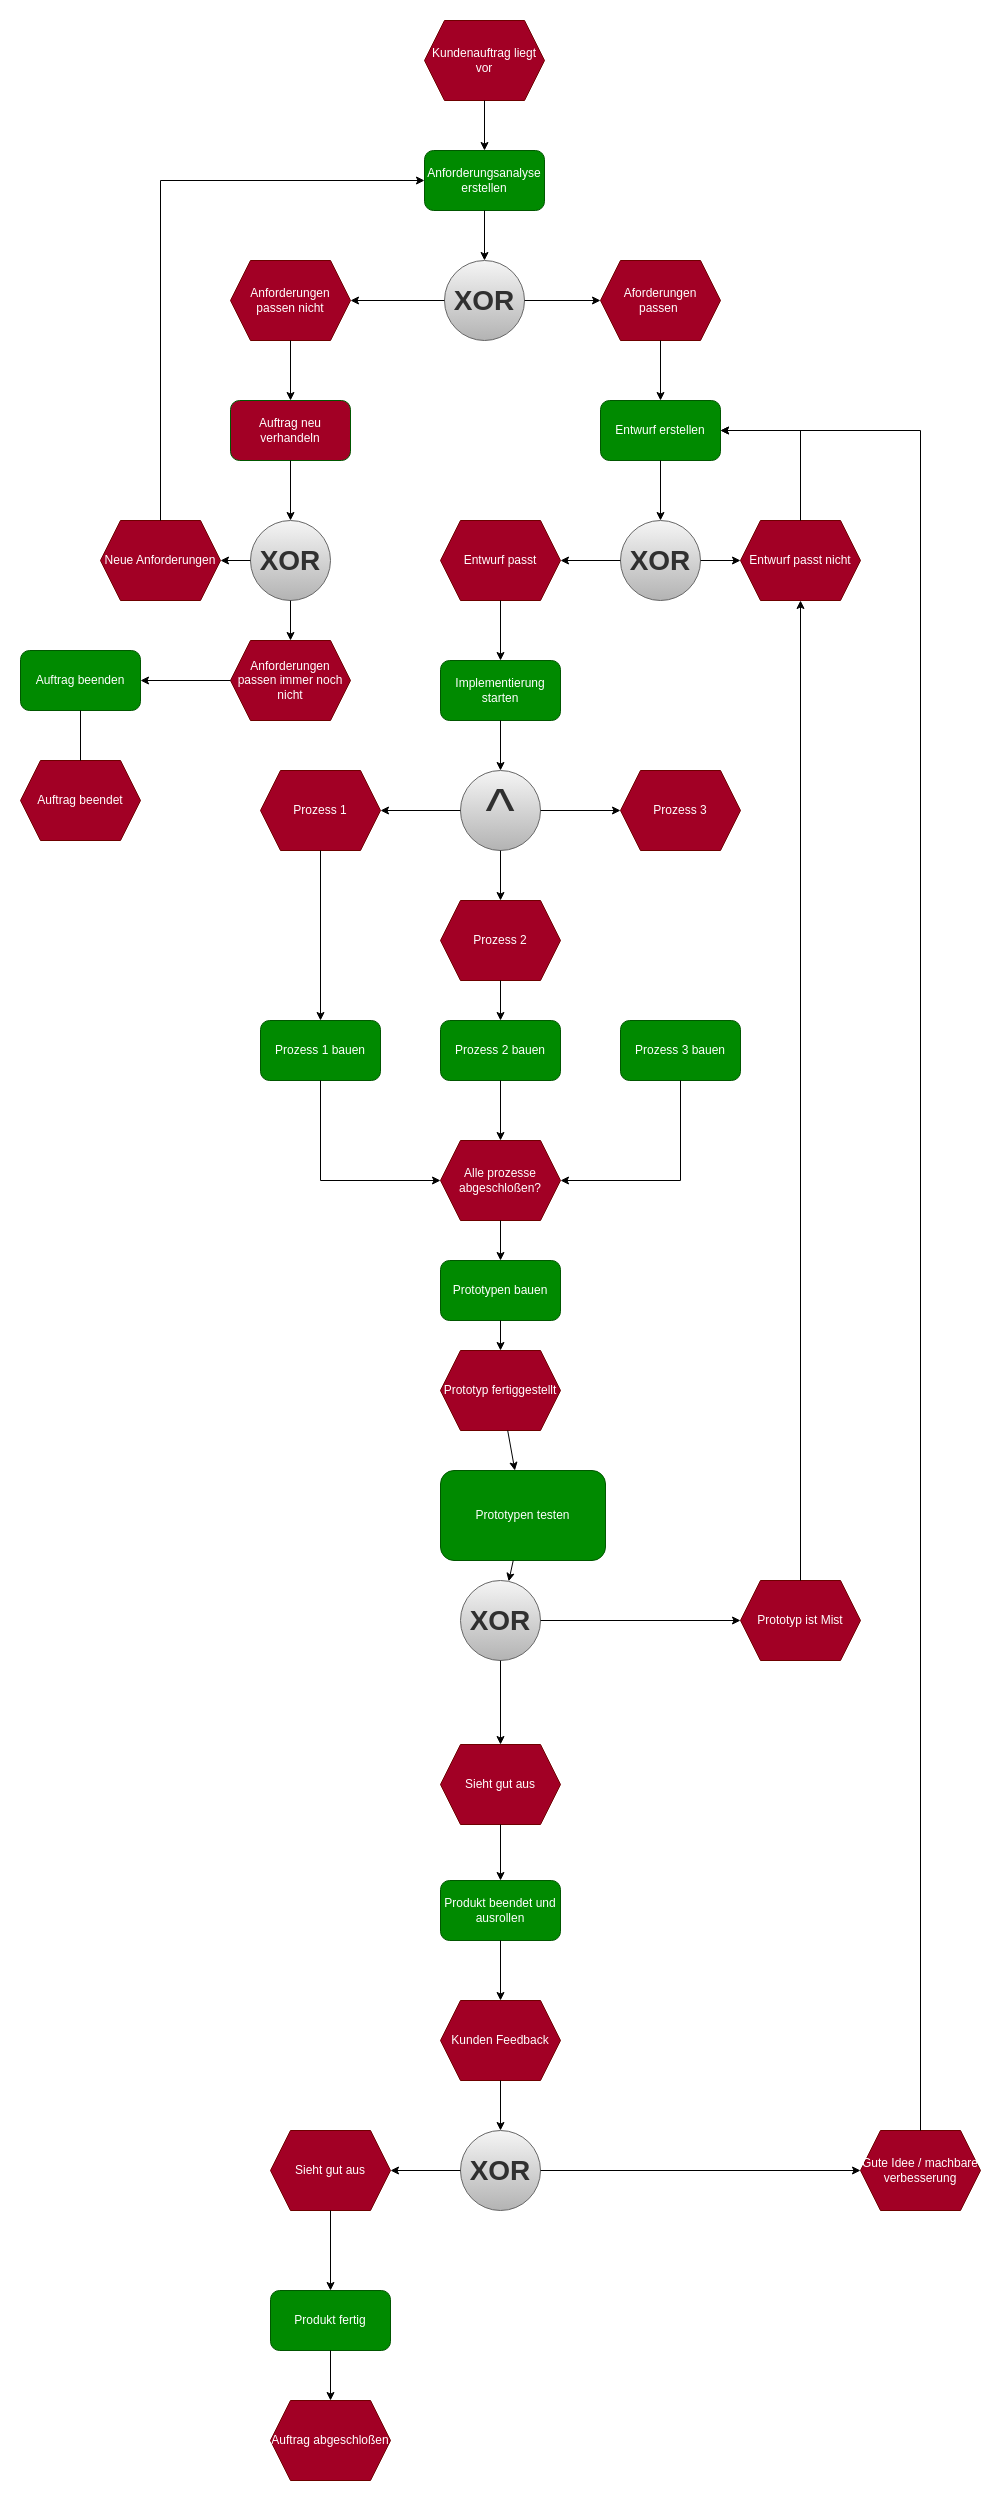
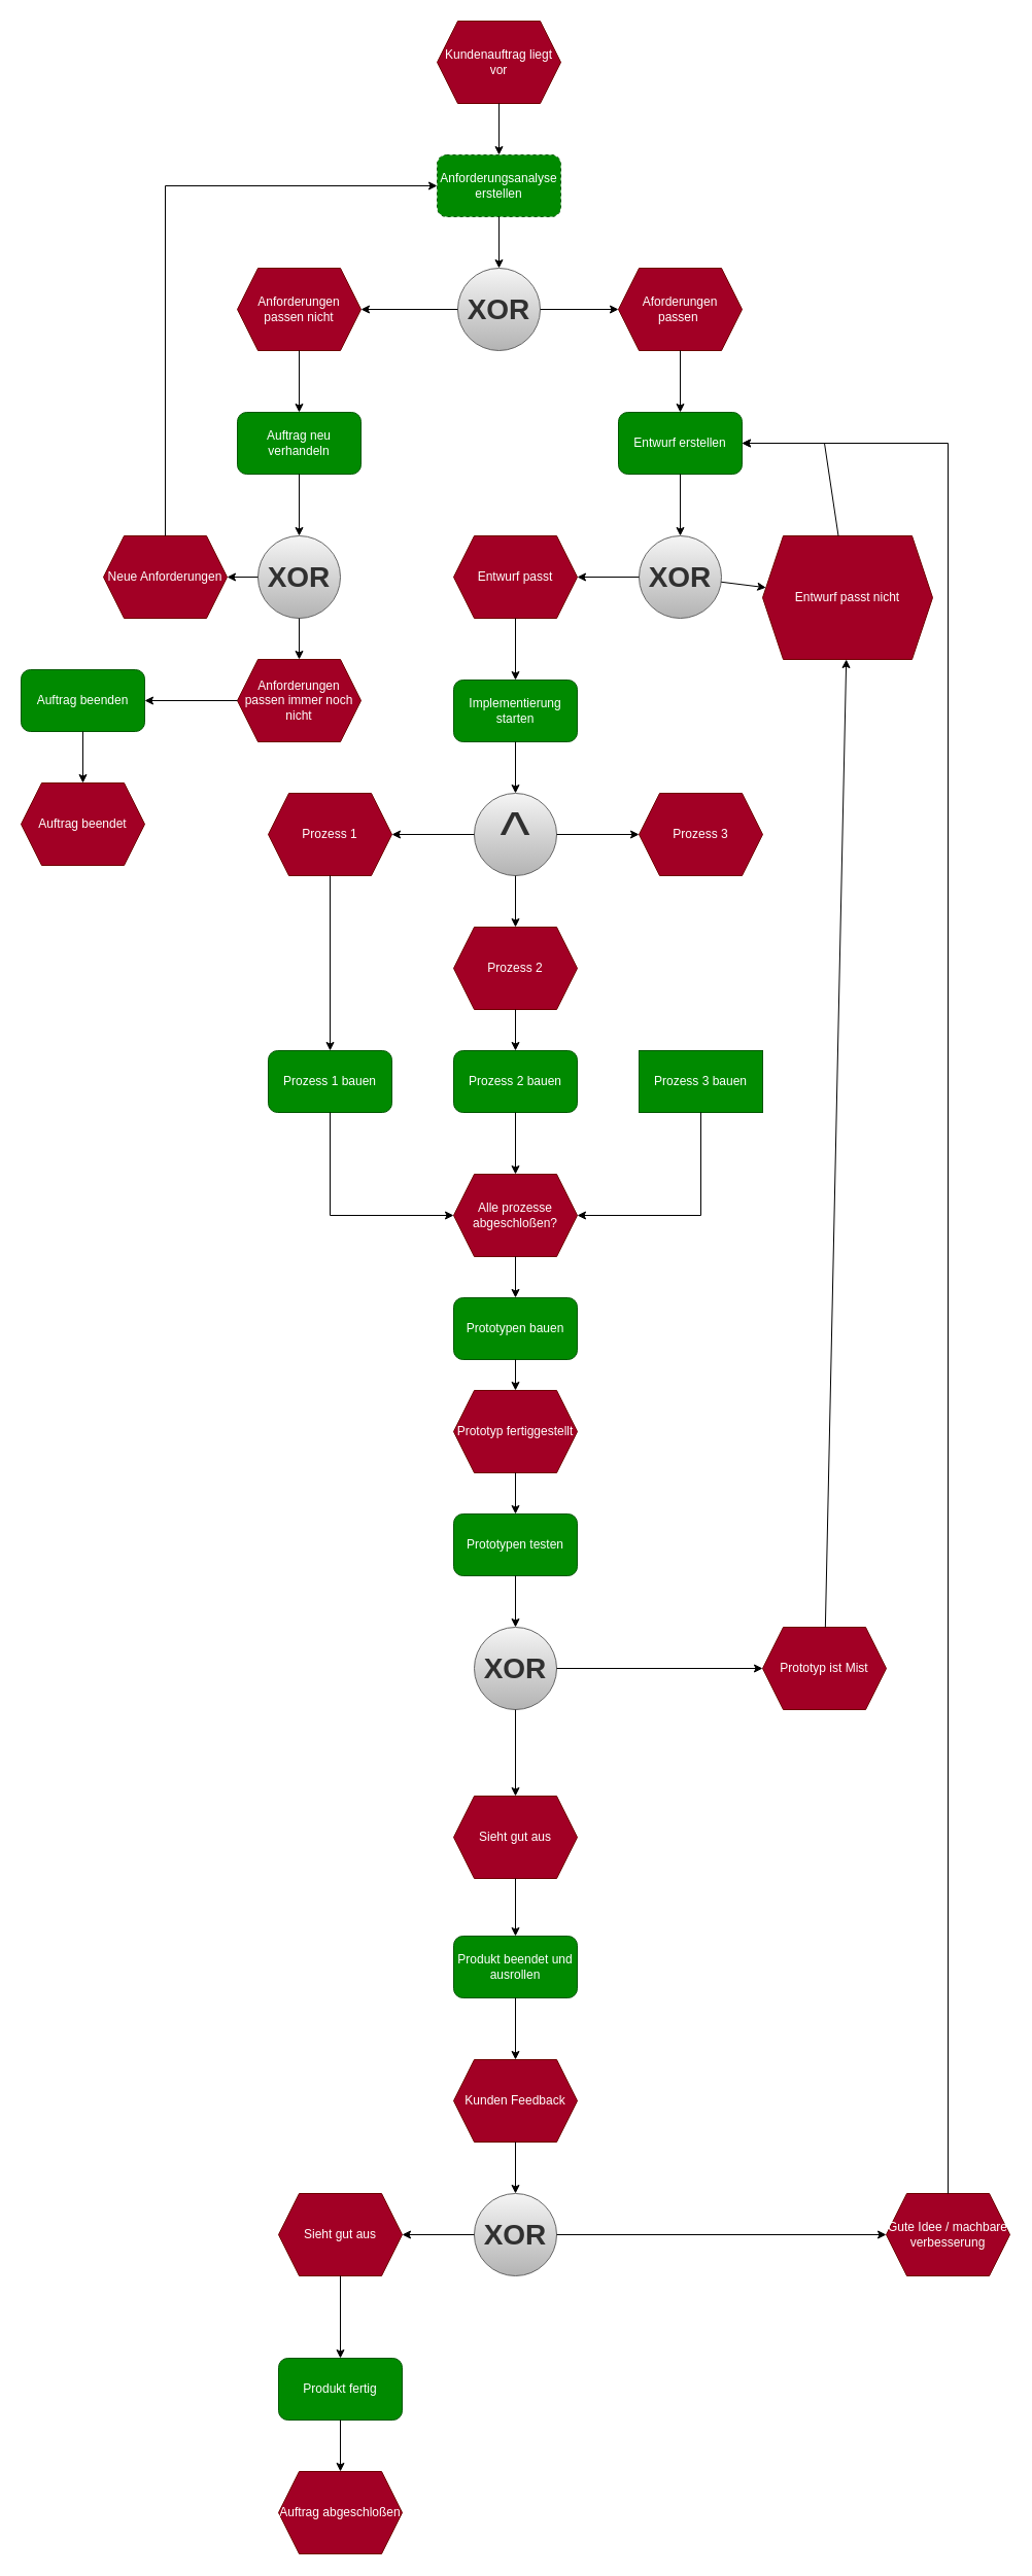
- <mxCell id="3" value="Anforderungsanalyse erstellen" style="rounded=1;whiteSpace=wrap;html=1;fillColor=#008a00;fontColor=#ffffff;strokeColor=#005700;" vertex="1" parent="1"><mxGeometry x="424" y="150" width="120" height="60" as="geometry" /></mxCell>
+ <mxCell id="3" value="Anforderungsanalyse erstellen" style="rounded=1;whiteSpace=wrap;html=1;fillColor=#008a00;fontColor=#ffffff;strokeColor=#005700;dashed=1;" vertex="1" parent="1"><mxGeometry x="424" y="150" width="120" height="60" as="geometry" /></mxCell>
- <mxCell id="11" value="Auftrag neu verhandeln" style="rounded=1;whiteSpace=wrap;html=1;fillColor=#a20025;fontColor=#ffffff;strokeColor=#005700;" vertex="1" parent="1"><mxGeometry x="230" y="400" width="120" height="60" as="geometry" /></mxCell>
+ <mxCell id="11" value="Auftrag neu verhandeln" style="rounded=1;whiteSpace=wrap;html=1;fillColor=#008a00;fontColor=#ffffff;strokeColor=#005700;" vertex="1" parent="1"><mxGeometry x="230" y="400" width="120" height="60" as="geometry" /></mxCell>
- <mxCell id="19" value="Entwurf passt nicht" style="shape=hexagon;perimeter=hexagonPerimeter2;whiteSpace=wrap;html=1;fixedSize=1;fillColor=#a20025;fontColor=#ffffff;strokeColor=#6F0000;" vertex="1" parent="1"><mxGeometry x="740" y="520" width="120" height="80" as="geometry" /></mxCell>
+ <mxCell id="19" value="Entwurf passt nicht" style="shape=hexagon;perimeter=hexagonPerimeter2;whiteSpace=wrap;html=1;fixedSize=1;fillColor=#a20025;fontColor=#ffffff;strokeColor=#6F0000;" vertex="1" parent="1"><mxGeometry x="740" y="520" width="165" height="120" as="geometry" /></mxCell>
- <mxCell id="79" value="" style="endArrow=none;html=1;rounded=0;" edge="1" parent="1" source="77" target="78"><mxGeometry width="50" height="50" relative="1" as="geometry"><mxPoint x="240" y="690" as="sourcePoint" /><mxPoint x="150" y="690" as="targetPoint" /></mxGeometry></mxCell>
+ <mxCell id="79" value="" style="endArrow=classic;html=1;rounded=0;" edge="1" parent="1" source="77" target="78"><mxGeometry width="50" height="50" relative="1" as="geometry"><mxPoint x="240" y="690" as="sourcePoint" /><mxPoint x="150" y="690" as="targetPoint" /></mxGeometry></mxCell>
- <mxCell id="35" value="Prozess 3 bauen" style="rounded=1;whiteSpace=wrap;html=1;fillColor=#008a00;fontColor=#ffffff;strokeColor=#005700;" vertex="1" parent="1"><mxGeometry x="620" y="1020" width="120" height="60" as="geometry" /></mxCell>
+ <mxCell id="35" value="Prozess 3 bauen" style="whiteSpace=wrap;html=1;fillColor=#008a00;fontColor=#ffffff;strokeColor=#005700;rounded=0;" vertex="1" parent="1"><mxGeometry x="620" y="1020" width="120" height="60" as="geometry" /></mxCell>
- <mxCell id="45" value="Prototypen testen" style="rounded=1;whiteSpace=wrap;html=1;fillColor=#008a00;fontColor=#ffffff;strokeColor=#005700;" vertex="1" parent="1"><mxGeometry x="440" y="1470" width="165" height="90" as="geometry" /></mxCell>
+ <mxCell id="45" value="Prototypen testen" style="rounded=1;whiteSpace=wrap;html=1;fillColor=#008a00;fontColor=#ffffff;strokeColor=#005700;" vertex="1" parent="1"><mxGeometry x="440" y="1470" width="120" height="60" as="geometry" /></mxCell>
